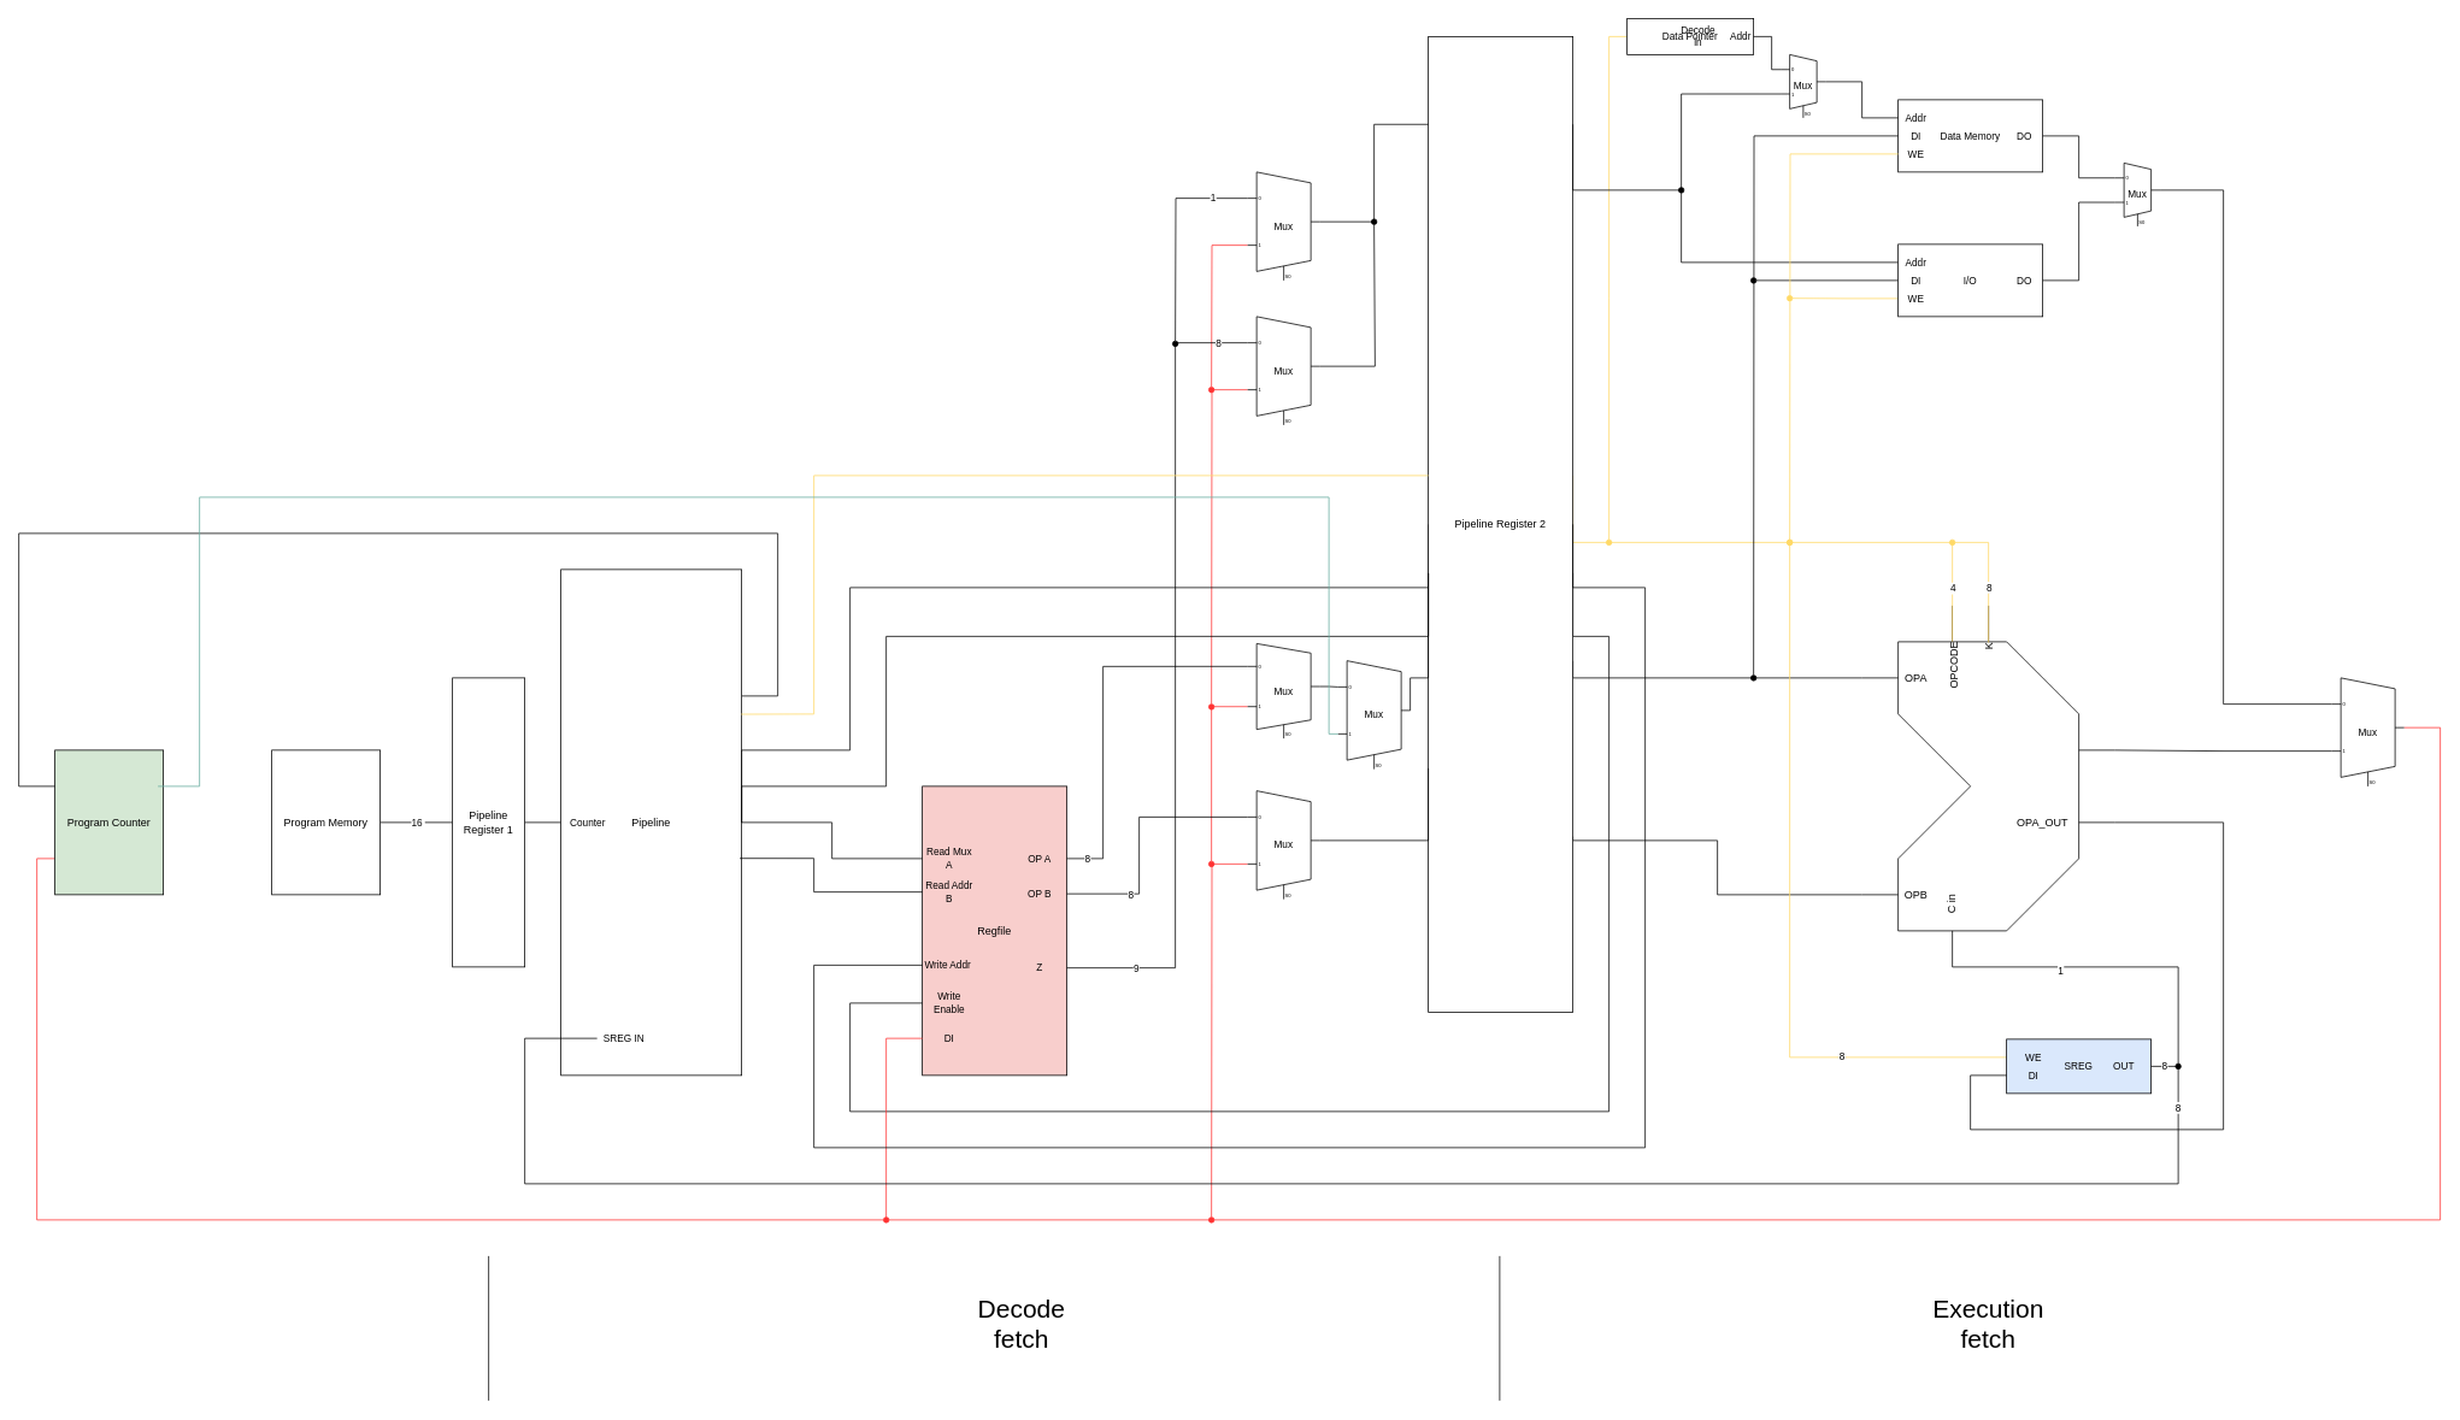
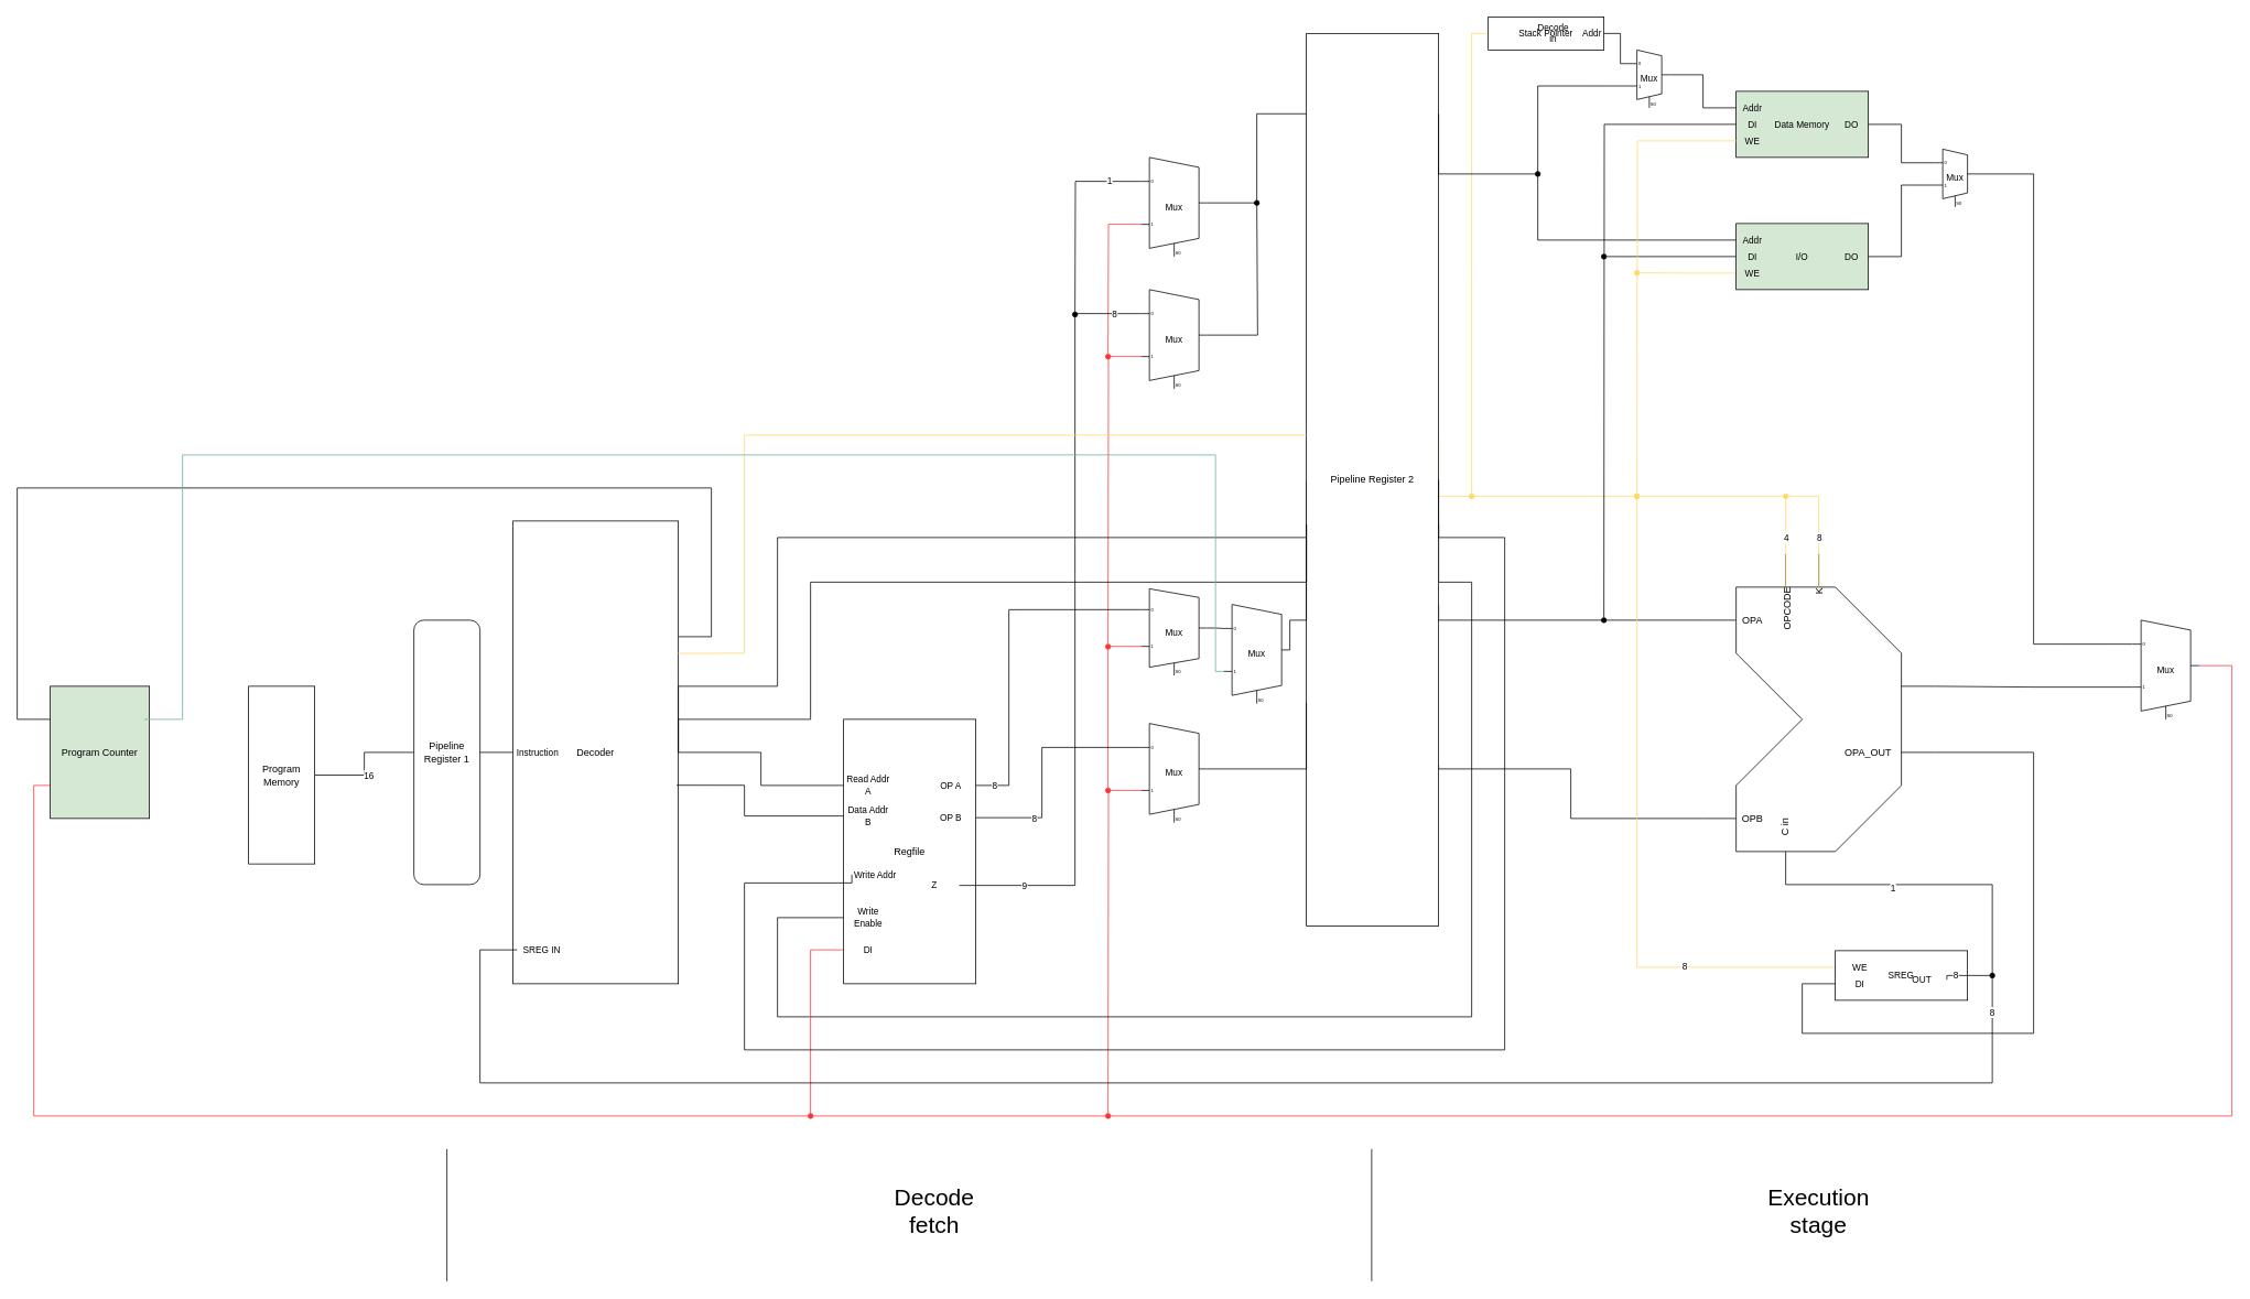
- <mxCell id="91" value="Data Pointer" style="rounded=0;whiteSpace=wrap;html=1;fontFamily=Helvetica;fontSize=11;fontColor=default;" parent="1" vertex="1"><mxGeometry x="1800" y="20" width="140" height="40" as="geometry" /></mxCell>
+ <mxCell id="91" value="Stack Pointer" style="rounded=0;whiteSpace=wrap;html=1;fontFamily=Helvetica;fontSize=11;fontColor=default;" parent="1" vertex="1"><mxGeometry x="1800" y="20" width="140" height="40" as="geometry" /></mxCell>
- <mxCell id="92" value="Data Memory" style="rounded=0;whiteSpace=wrap;html=1;fontFamily=Helvetica;fontSize=11;fontColor=default;" parent="1" vertex="1"><mxGeometry x="2100" y="110" width="160" height="80" as="geometry" /></mxCell>
+ <mxCell id="92" value="Data Memory" style="rounded=0;whiteSpace=wrap;html=1;fontFamily=Helvetica;fontSize=11;fontColor=default;fillColor=#d5e8d4;" parent="1" vertex="1"><mxGeometry x="2100" y="110" width="160" height="80" as="geometry" /></mxCell>
- <mxCell id="96" value="I/O" style="rounded=0;whiteSpace=wrap;html=1;fontFamily=Helvetica;fontSize=11;fontColor=default;" parent="1" vertex="1"><mxGeometry x="2100" y="270" width="160" height="80" as="geometry" /></mxCell>
+ <mxCell id="96" value="I/O" style="rounded=0;whiteSpace=wrap;html=1;fontFamily=Helvetica;fontSize=11;fontColor=default;fillColor=#d5e8d4;" parent="1" vertex="1"><mxGeometry x="2100" y="270" width="160" height="80" as="geometry" /></mxCell>
- <mxCell id="33" value="Program Memory" style="rounded=0;whiteSpace=wrap;html=1;" parent="1" vertex="1"><mxGeometry x="300" y="830" width="120" height="160" as="geometry" /></mxCell>
+ <mxCell id="33" value="Program Memory" style="rounded=0;whiteSpace=wrap;html=1;" parent="1" vertex="1"><mxGeometry x="300" y="830" width="80" height="215" as="geometry" /></mxCell>
- <mxCell id="35" value="Pipeline Register 1" style="rounded=0;whiteSpace=wrap;html=1;" parent="1" vertex="1"><mxGeometry x="500" y="750" width="80" height="320" as="geometry" /></mxCell>
+ <mxCell id="35" value="Pipeline Register 1" style="whiteSpace=wrap;html=1;rounded=1;" parent="1" vertex="1"><mxGeometry x="500" y="750" width="80" height="320" as="geometry" /></mxCell>
- <mxCell id="86" value="Counter" style="text;html=1;strokeColor=none;fillColor=none;align=center;verticalAlign=middle;whiteSpace=wrap;rounded=0;fontSize=11;fontFamily=Helvetica;fontColor=default;" parent="1" vertex="1"><mxGeometry x="620" y="895" width="60" height="30" as="geometry" /></mxCell>
+ <mxCell id="86" value="Instruction" style="text;html=1;strokeColor=none;fillColor=none;align=center;verticalAlign=middle;whiteSpace=wrap;rounded=0;fontSize=11;fontFamily=Helvetica;fontColor=default;" parent="1" vertex="1"><mxGeometry x="620" y="895" width="60" height="30" as="geometry" /></mxCell>
- <mxCell id="37" value="Pipeline" style="rounded=0;whiteSpace=wrap;html=1;points=[[0,0,0,0,0],[0,0.07,0,0,0],[0,0.14,0,0,0],[0,0.21,0,0,0],[0,0.25,0,0,0],[0,0.29,0,0,0],[0,0.36,0,0,0],[0,0.43,0,0,0],[0,0.5,0,0,0],[0,0.57,0,0,0],[0,0.64,0,0,0],[0,0.71,0,0,0],[0,0.75,0,0,0],[0,0.79,0,0,0],[0,0.86,0,0,0],[0,0.93,0,0,0],[0,1,0,0,0],[0.25,0,0,0,0],[0.25,1,0,0,0],[0.5,0,0,0,0],[0.5,1,0,0,0],[0.75,0,0,0,0],[0.75,1,0,0,0],[1,0,0,0,0],[1,0.25,0,0,0],[1,0.5,0,0,0],[1,0.75,0,0,0],[1,1,0,0,0]];" parent="1" vertex="1"><mxGeometry x="620" y="630" width="200" height="560" as="geometry" /></mxCell>
+ <mxCell id="37" value="Decoder" style="rounded=0;whiteSpace=wrap;html=1;points=[[0,0,0,0,0],[0,0.07,0,0,0],[0,0.14,0,0,0],[0,0.21,0,0,0],[0,0.25,0,0,0],[0,0.29,0,0,0],[0,0.36,0,0,0],[0,0.43,0,0,0],[0,0.5,0,0,0],[0,0.57,0,0,0],[0,0.64,0,0,0],[0,0.71,0,0,0],[0,0.75,0,0,0],[0,0.79,0,0,0],[0,0.86,0,0,0],[0,0.93,0,0,0],[0,1,0,0,0],[0.25,0,0,0,0],[0.25,1,0,0,0],[0.5,0,0,0,0],[0.5,1,0,0,0],[0.75,0,0,0,0],[0.75,1,0,0,0],[1,0,0,0,0],[1,0.25,0,0,0],[1,0.5,0,0,0],[1,0.75,0,0,0],[1,1,0,0,0]];" parent="1" vertex="1"><mxGeometry x="620" y="630" width="200" height="560" as="geometry" /></mxCell>
- <mxCell id="40" value="Read Mux A" style="text;html=1;strokeColor=none;fillColor=none;align=center;verticalAlign=middle;whiteSpace=wrap;rounded=0;fontSize=11;fontFamily=Helvetica;fontColor=default;" parent="1" vertex="1"><mxGeometry x="1020" y="935" width="60" height="30" as="geometry" /></mxCell>
+ <mxCell id="40" value="Read Addr A" style="text;html=1;strokeColor=none;fillColor=none;align=center;verticalAlign=middle;whiteSpace=wrap;rounded=0;fontSize=11;fontFamily=Helvetica;fontColor=default;" parent="1" vertex="1"><mxGeometry x="1020" y="935" width="60" height="30" as="geometry" /></mxCell>
- <mxCell id="41" value="Read Addr B" style="text;html=1;strokeColor=none;fillColor=none;align=center;verticalAlign=middle;whiteSpace=wrap;rounded=0;fontSize=11;fontFamily=Helvetica;fontColor=default;" parent="1" vertex="1"><mxGeometry x="1020" y="972" width="60" height="30" as="geometry" /></mxCell>
+ <mxCell id="41" value="Data Addr B" style="text;html=1;strokeColor=none;fillColor=none;align=center;verticalAlign=middle;whiteSpace=wrap;rounded=0;fontSize=11;fontFamily=Helvetica;fontColor=default;" parent="1" vertex="1"><mxGeometry x="1020" y="972" width="60" height="30" as="geometry" /></mxCell>
- <mxCell id="38" value="Regfile" style="rounded=0;whiteSpace=wrap;html=1;fillColor=#f8cecc;" parent="1" vertex="1"><mxGeometry x="1020" y="870" width="160" height="320" as="geometry" /></mxCell>
+ <mxCell id="38" value="Regfile" style="rounded=0;whiteSpace=wrap;html=1;" parent="1" vertex="1"><mxGeometry x="1020" y="870" width="160" height="320" as="geometry" /></mxCell>
- <mxCell id="42" value="Write Addr&amp;nbsp;" style="text;html=1;strokeColor=none;fillColor=none;align=center;verticalAlign=middle;whiteSpace=wrap;rounded=0;fontSize=11;fontFamily=Helvetica;fontColor=default;" parent="1" vertex="1"><mxGeometry x="1020" y="1053" width="60" height="30" as="geometry" /></mxCell>
+ <mxCell id="42" value="Write Addr&amp;nbsp;" style="text;html=1;strokeColor=none;fillColor=none;align=center;verticalAlign=middle;whiteSpace=wrap;rounded=0;fontSize=11;fontFamily=Helvetica;fontColor=default;" parent="1" vertex="1"><mxGeometry x="1030" y="1043" width="60" height="30" as="geometry" /></mxCell>
- <mxCell id="61" value="Z" style="text;html=1;strokeColor=none;fillColor=none;align=center;verticalAlign=middle;whiteSpace=wrap;rounded=0;fontSize=11;fontFamily=Helvetica;fontColor=default;" parent="1" vertex="1"><mxGeometry x="1120" y="1056" width="60" height="30" as="geometry" /></mxCell>
+ <mxCell id="61" value="Z" style="text;html=1;strokeColor=none;fillColor=none;align=center;verticalAlign=middle;whiteSpace=wrap;rounded=0;fontSize=11;fontFamily=Helvetica;fontColor=default;" parent="1" vertex="1"><mxGeometry x="1100" y="1056" width="60" height="30" as="geometry" /></mxCell>
- <mxCell id="89" value="SREG IN" style="text;html=1;strokeColor=none;fillColor=none;align=center;verticalAlign=middle;whiteSpace=wrap;rounded=0;fontSize=11;fontFamily=Helvetica;fontColor=default;" parent="1" vertex="1"><mxGeometry x="660" y="1134" width="60" height="30" as="geometry" /></mxCell>
+ <mxCell id="89" value="SREG IN" style="text;html=1;strokeColor=none;fillColor=none;align=center;verticalAlign=middle;whiteSpace=wrap;rounded=0;fontSize=11;fontFamily=Helvetica;fontColor=default;" parent="1" vertex="1"><mxGeometry x="625" y="1134" width="60" height="30" as="geometry" /></mxCell>
- <mxCell id="76" value="SREG" style="rounded=0;whiteSpace=wrap;html=1;fontFamily=Helvetica;fontSize=11;fontColor=default;fillColor=#dae8fc;" parent="1" vertex="1"><mxGeometry x="2220" y="1150" width="160" height="60" as="geometry" /></mxCell>
+ <mxCell id="76" value="SREG" style="rounded=0;whiteSpace=wrap;html=1;fontFamily=Helvetica;fontSize=11;fontColor=default;" parent="1" vertex="1"><mxGeometry x="2220" y="1150" width="160" height="60" as="geometry" /></mxCell>
- <mxCell id="83" value="OUT" style="text;html=1;strokeColor=none;fillColor=none;align=center;verticalAlign=middle;whiteSpace=wrap;rounded=0;fontSize=11;fontFamily=Helvetica;fontColor=default;" parent="1" vertex="1"><mxGeometry x="2320" y="1170" width="60" height="20" as="geometry" /></mxCell>
+ <mxCell id="83" value="OUT" style="text;html=1;strokeColor=none;fillColor=none;align=center;verticalAlign=middle;whiteSpace=wrap;rounded=0;fontSize=11;fontFamily=Helvetica;fontColor=default;" parent="1" vertex="1"><mxGeometry x="2295" y="1175" width="60" height="20" as="geometry" /></mxCell>
- <mxCell id="128" value="&lt;font style=&quot;font-size: 28px;&quot;&gt;Execution fetch&lt;/font&gt;" style="text;html=1;strokeColor=none;fillColor=none;align=center;verticalAlign=middle;whiteSpace=wrap;rounded=0;" vertex="1" parent="1"><mxGeometry x="2170" y="1450" width="60" height="30" as="geometry" /></mxCell>
+ <mxCell id="128" value="&lt;font style=&quot;font-size: 28px;&quot;&gt;Execution stage&lt;/font&gt;" style="text;html=1;strokeColor=none;fillColor=none;align=center;verticalAlign=middle;whiteSpace=wrap;rounded=0;" vertex="1" parent="1"><mxGeometry x="2170" y="1450" width="60" height="30" as="geometry" /></mxCell>
